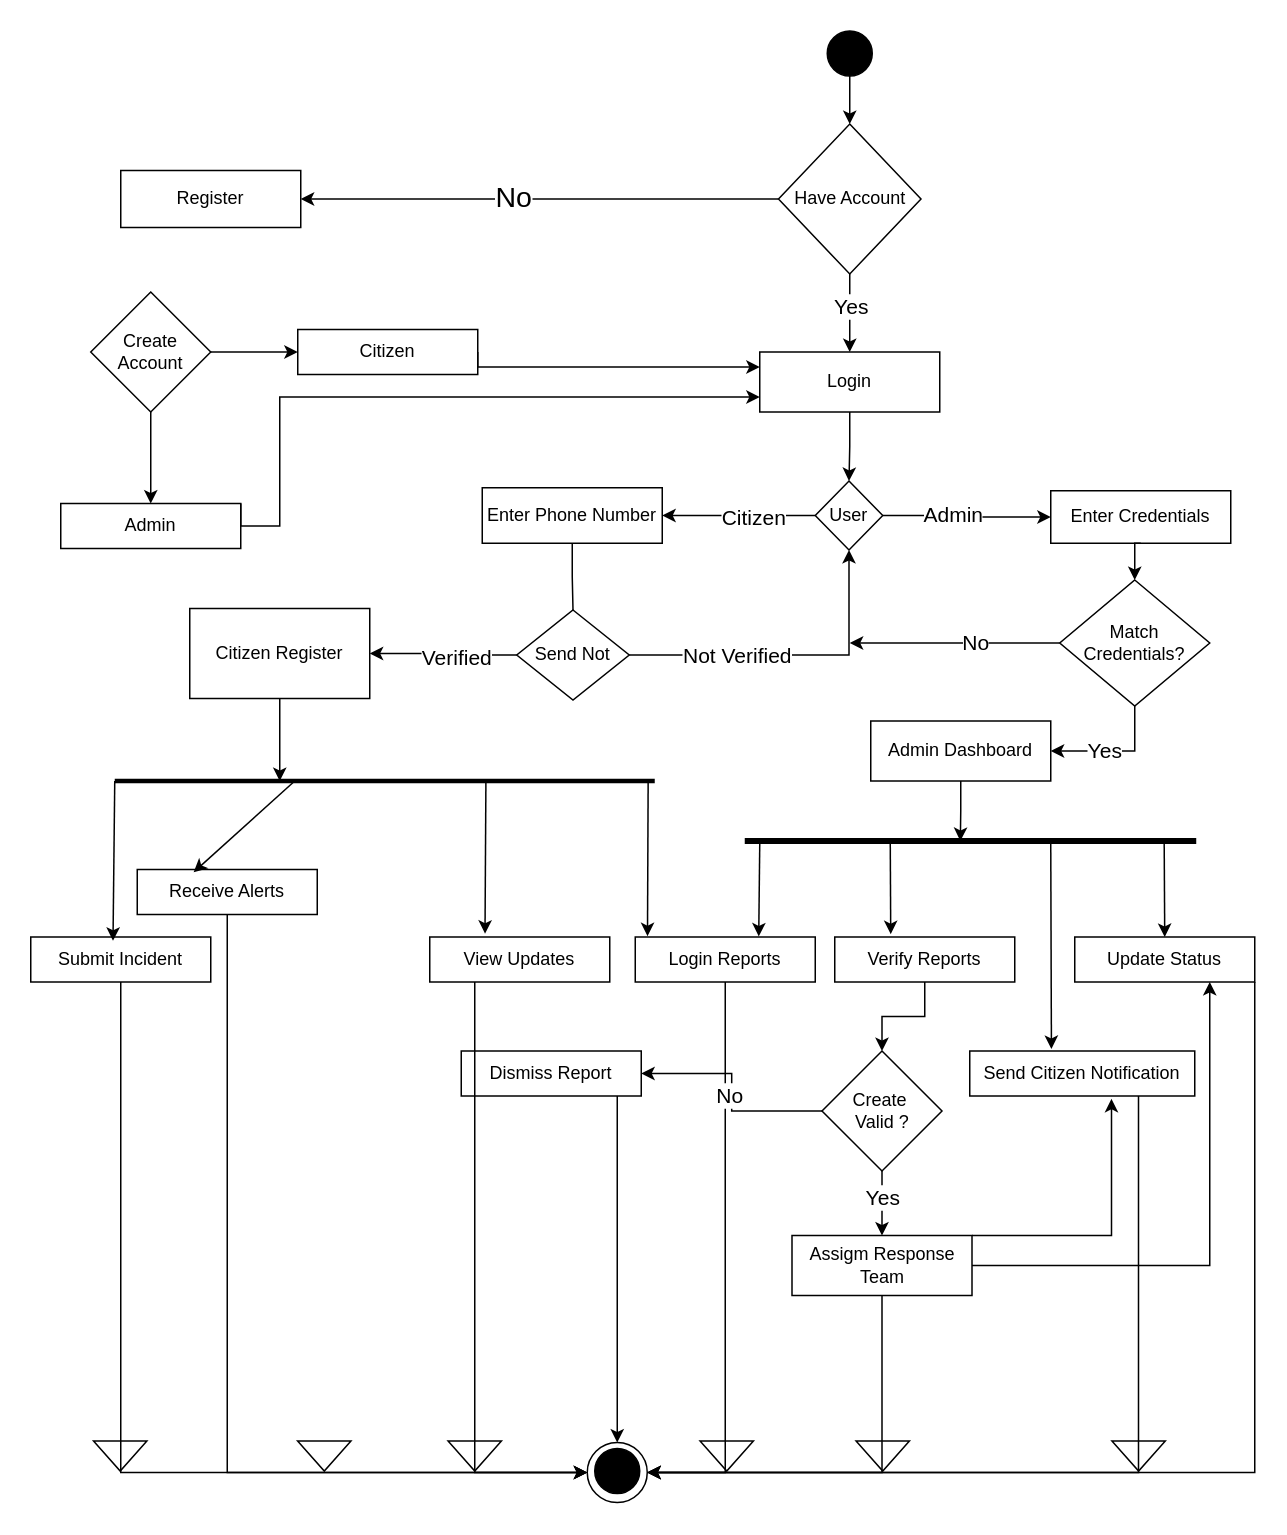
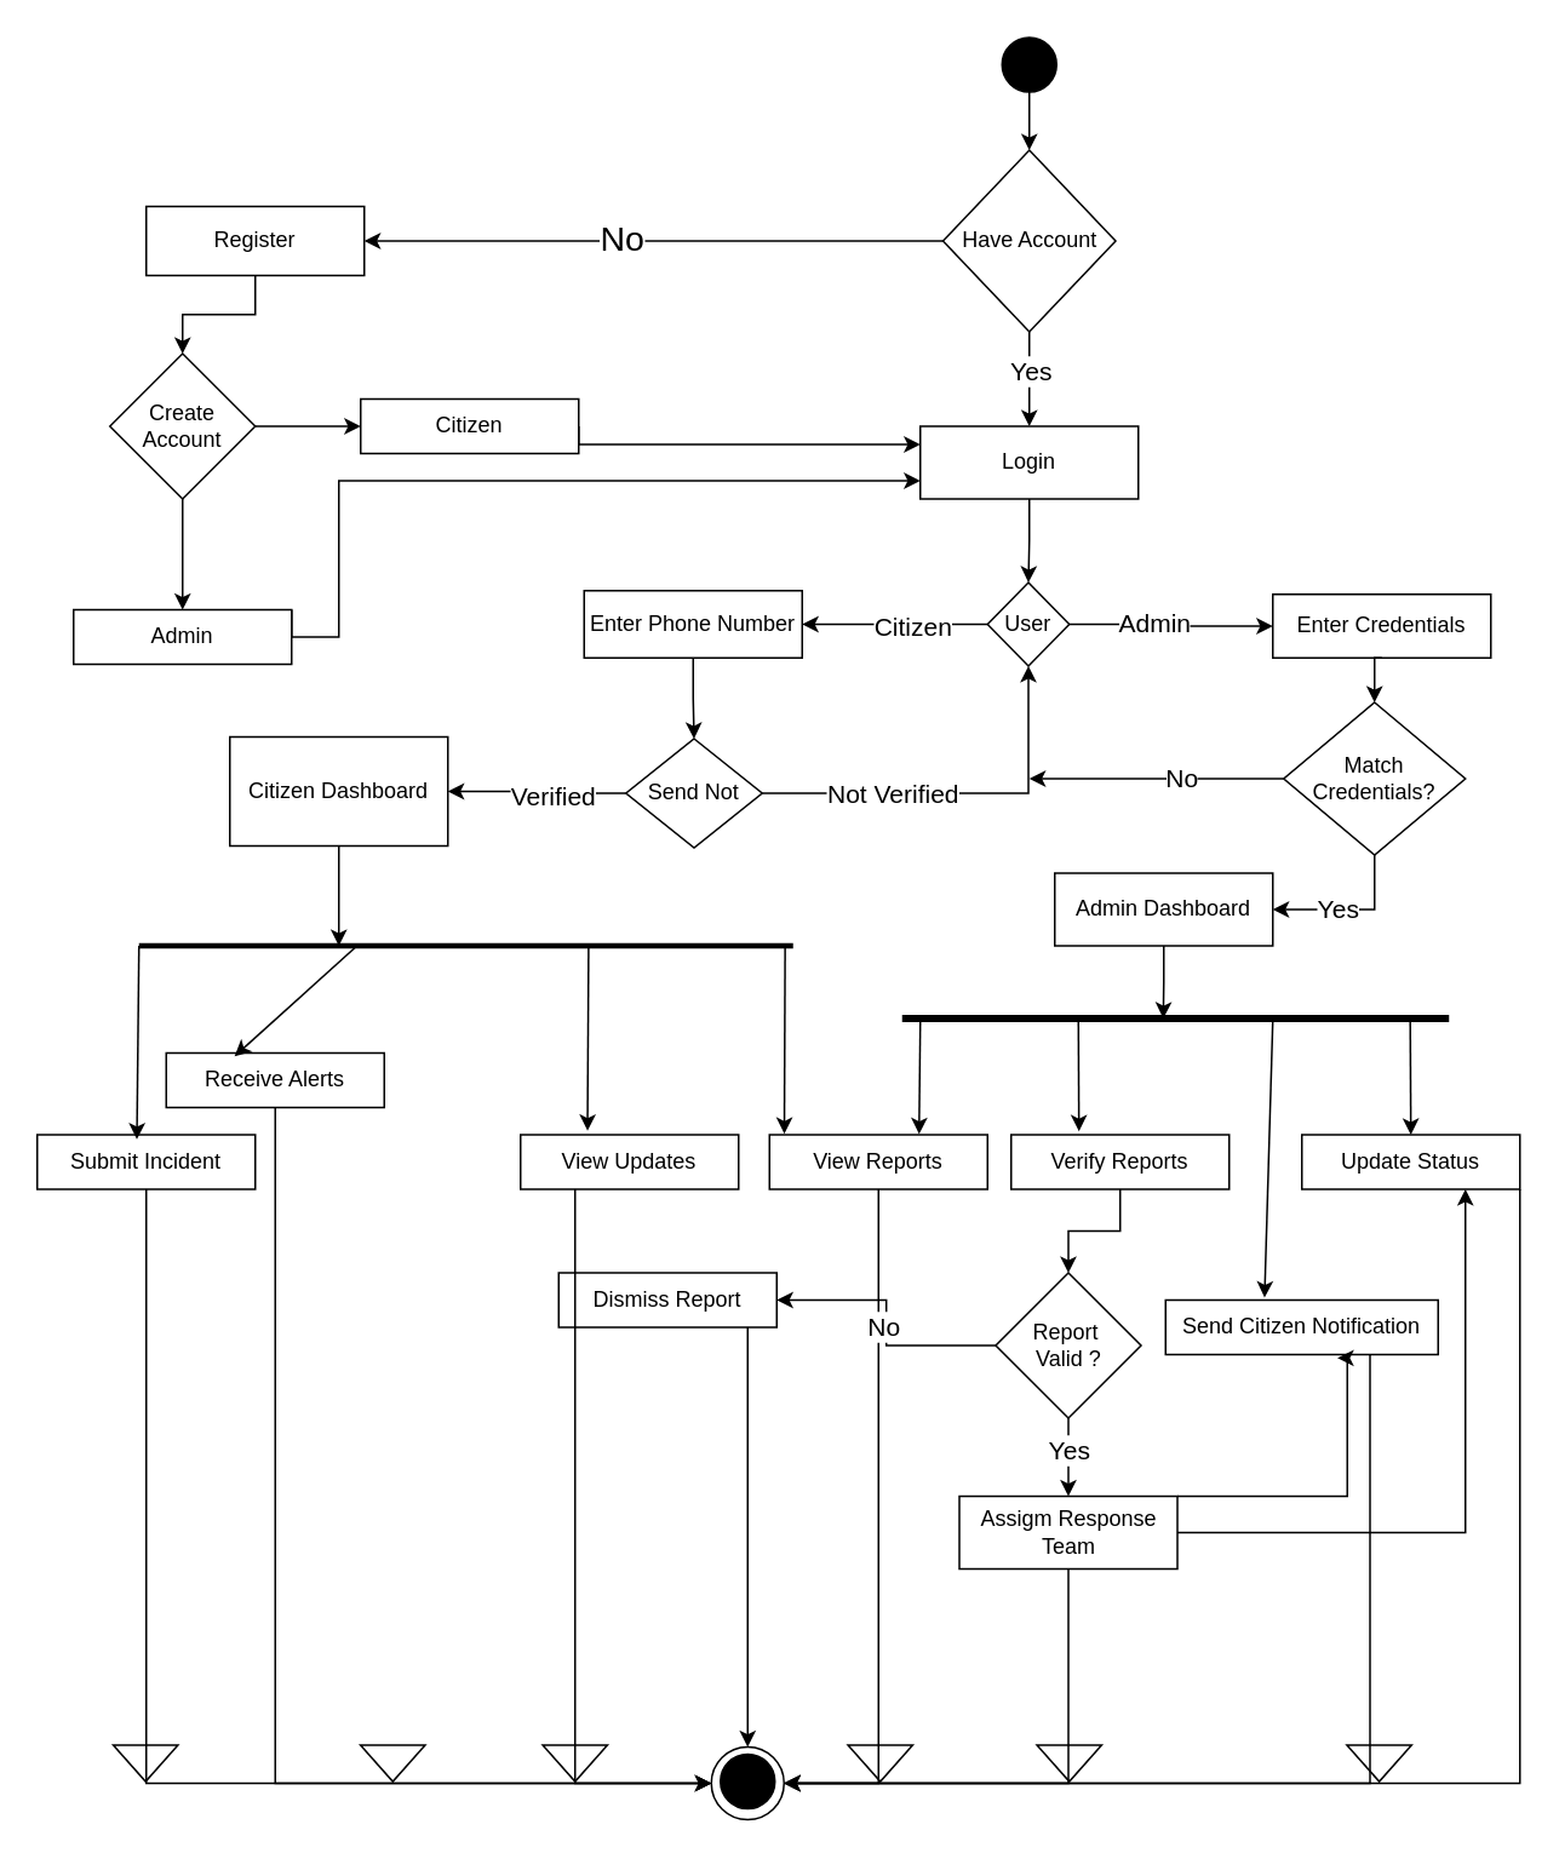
+ <mxCell id="11" value="" style="edgeStyle=orthogonalEdgeStyle;rounded=0;orthogonalLoop=1;jettySize=auto;html=1;" edge="1" parent="1" source="12" target="15"><mxGeometry relative="1" as="geometry" /></mxCell>
- <mxCell id="39" style="edgeStyle=orthogonalEdgeStyle;rounded=0;orthogonalLoop=1;jettySize=auto;html=1;exitX=0.5;exitY=1;exitDx=0;exitDy=0;entryX=0.5;entryY=0;entryDx=0;entryDy=0;endArrow=none;" edge="1" parent="1" source="40" target="33"><mxGeometry relative="1" as="geometry" /></mxCell>
+ <mxCell id="39" style="edgeStyle=orthogonalEdgeStyle;rounded=0;orthogonalLoop=1;jettySize=auto;html=1;exitX=0.5;exitY=1;exitDx=0;exitDy=0;entryX=0.5;entryY=0;entryDx=0;entryDy=0;" edge="1" parent="1" source="40" target="33"><mxGeometry relative="1" as="geometry" /></mxCell>
- <mxCell id="28" value="Citizen Register" style="whiteSpace=wrap;html=1;fillColor=none;" vertex="1" parent="1"><mxGeometry x="126" y="405" width="120" height="60" as="geometry" /></mxCell>
+ <mxCell id="28" value="Citizen Dashboard" style="whiteSpace=wrap;html=1;fillColor=none;" vertex="1" parent="1"><mxGeometry x="126" y="405" width="120" height="60" as="geometry" /></mxCell>
- <mxCell id="51" value="Login Reports" style="rounded=0;whiteSpace=wrap;html=1;fillColor=none;" vertex="1" parent="1"><mxGeometry x="423" y="624" width="120" height="30" as="geometry" /></mxCell>
+ <mxCell id="51" value="View Reports" style="rounded=0;whiteSpace=wrap;html=1;fillColor=none;" vertex="1" parent="1"><mxGeometry x="423" y="624" width="120" height="30" as="geometry" /></mxCell>
- <mxCell id="58" value="Send Citizen Notification" style="rounded=0;whiteSpace=wrap;html=1;fillColor=none;" vertex="1" parent="1"><mxGeometry x="646" y="700" width="150" height="30" as="geometry" /></mxCell>
+ <mxCell id="58" value="Send Citizen Notification" style="rounded=0;whiteSpace=wrap;html=1;fillColor=none;" vertex="1" parent="1"><mxGeometry x="641" y="715" width="150" height="30" as="geometry" /></mxCell>
- <mxCell id="70" value="Create&amp;nbsp;&lt;div&gt;Valid ?&lt;/div&gt;" style="rhombus;whiteSpace=wrap;html=1;fillColor=none;" vertex="1" parent="1"><mxGeometry x="547.5" y="700" width="80" height="80" as="geometry" /></mxCell>
+ <mxCell id="70" value="Report&amp;nbsp;&lt;div&gt;Valid ?&lt;/div&gt;" style="rhombus;whiteSpace=wrap;html=1;fillColor=none;" vertex="1" parent="1"><mxGeometry x="547.5" y="700" width="80" height="80" as="geometry" /></mxCell>
